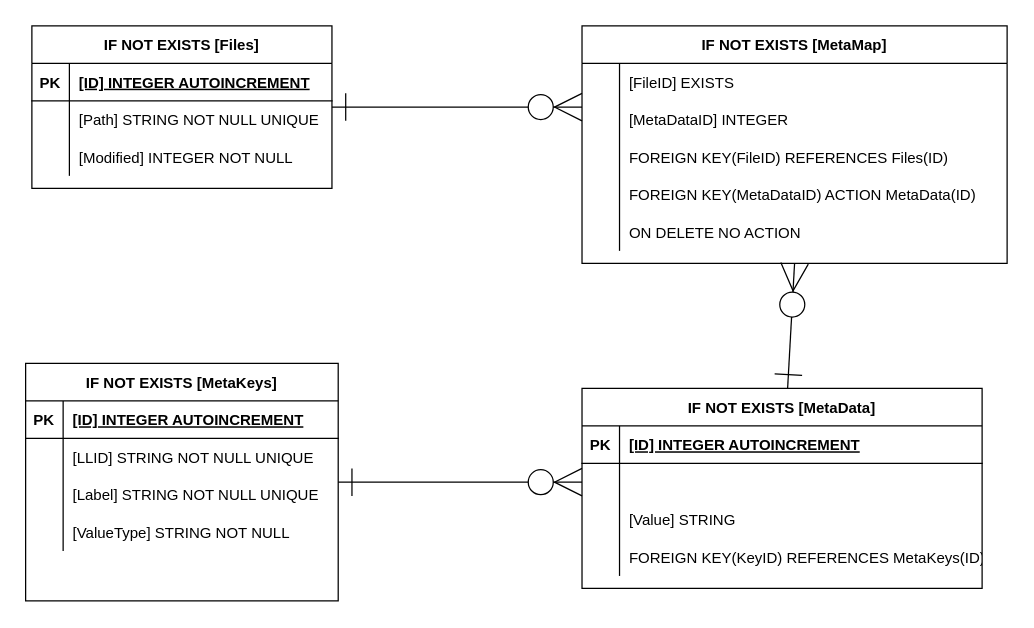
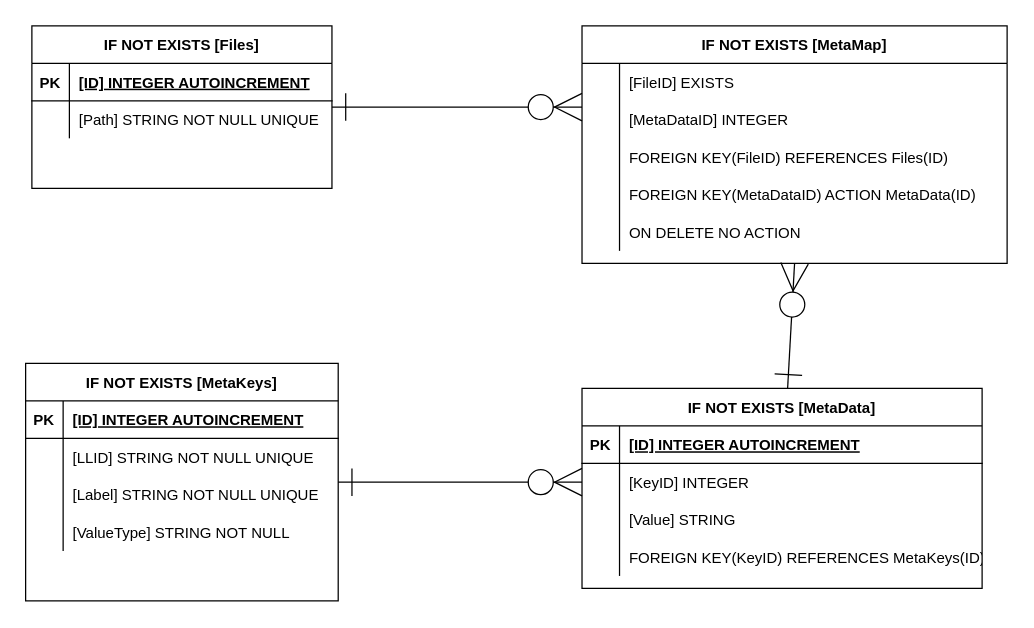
- <mxCell id="12" value="[Modified] INTEGER NOT NULL" style="shape=partialRectangle;overflow=hidden;connectable=0;fillColor=none;top=0;left=0;bottom=0;right=0;align=left;spacingLeft=6;" parent="10" vertex="1"><mxGeometry x="30" width="210" height="30" as="geometry" /></mxCell>
+ <mxCell id="36" value="[KeyID] INTEGER" style="shape=partialRectangle;overflow=hidden;connectable=0;fillColor=none;top=0;left=0;bottom=0;right=0;align=left;spacingLeft=6;" parent="34" vertex="1"><mxGeometry x="30" width="290" height="30" as="geometry" /></mxCell>
